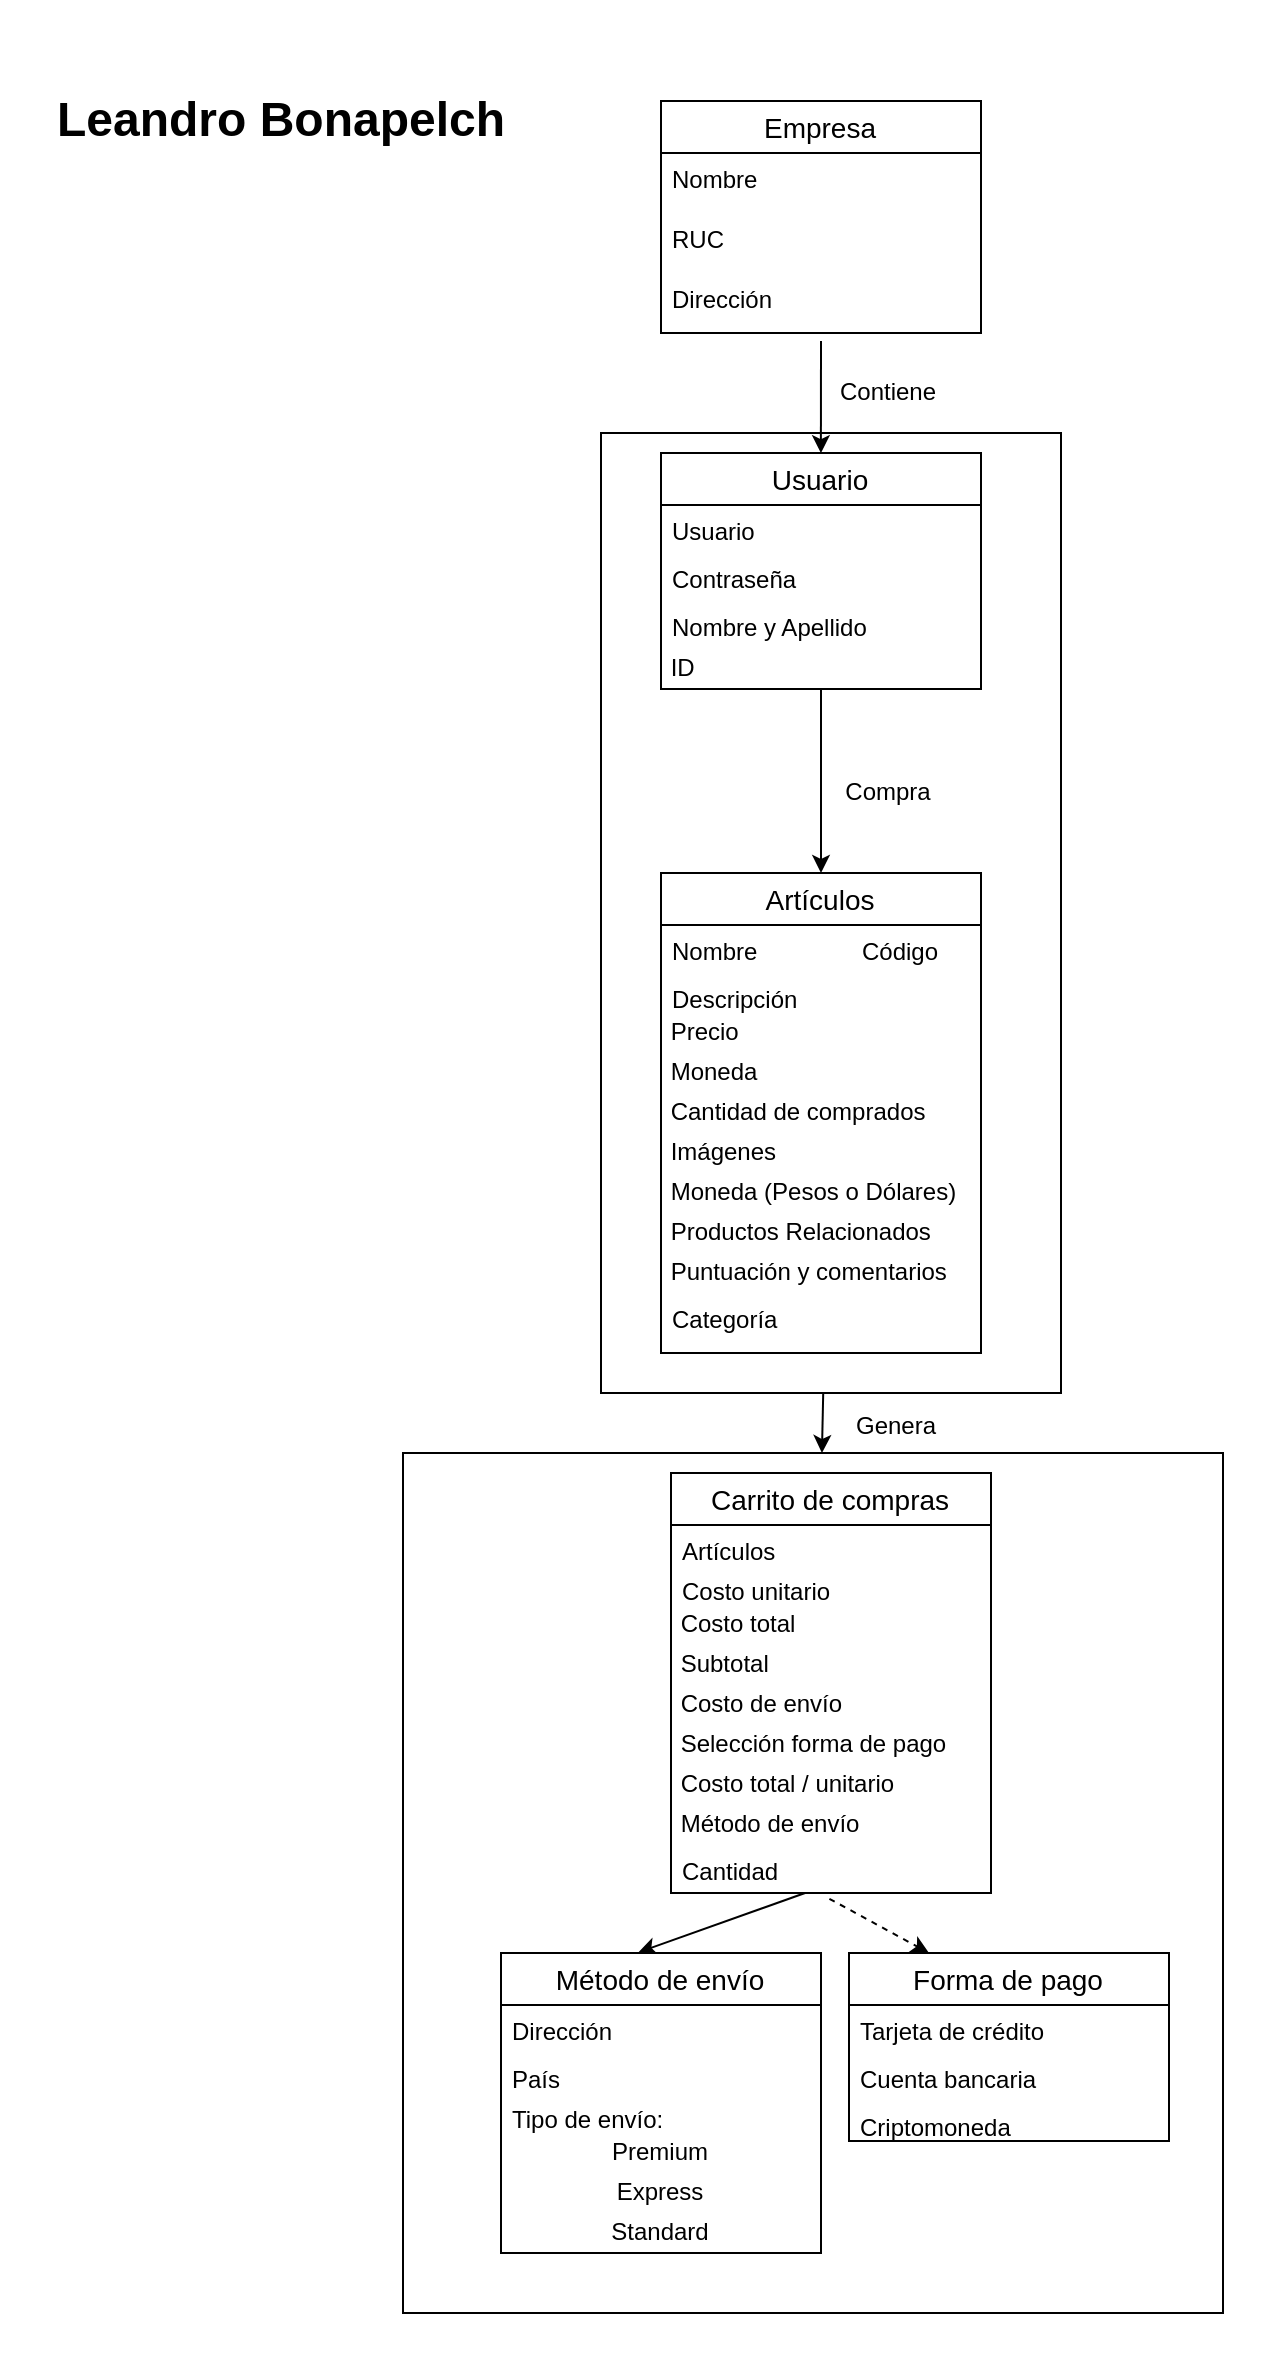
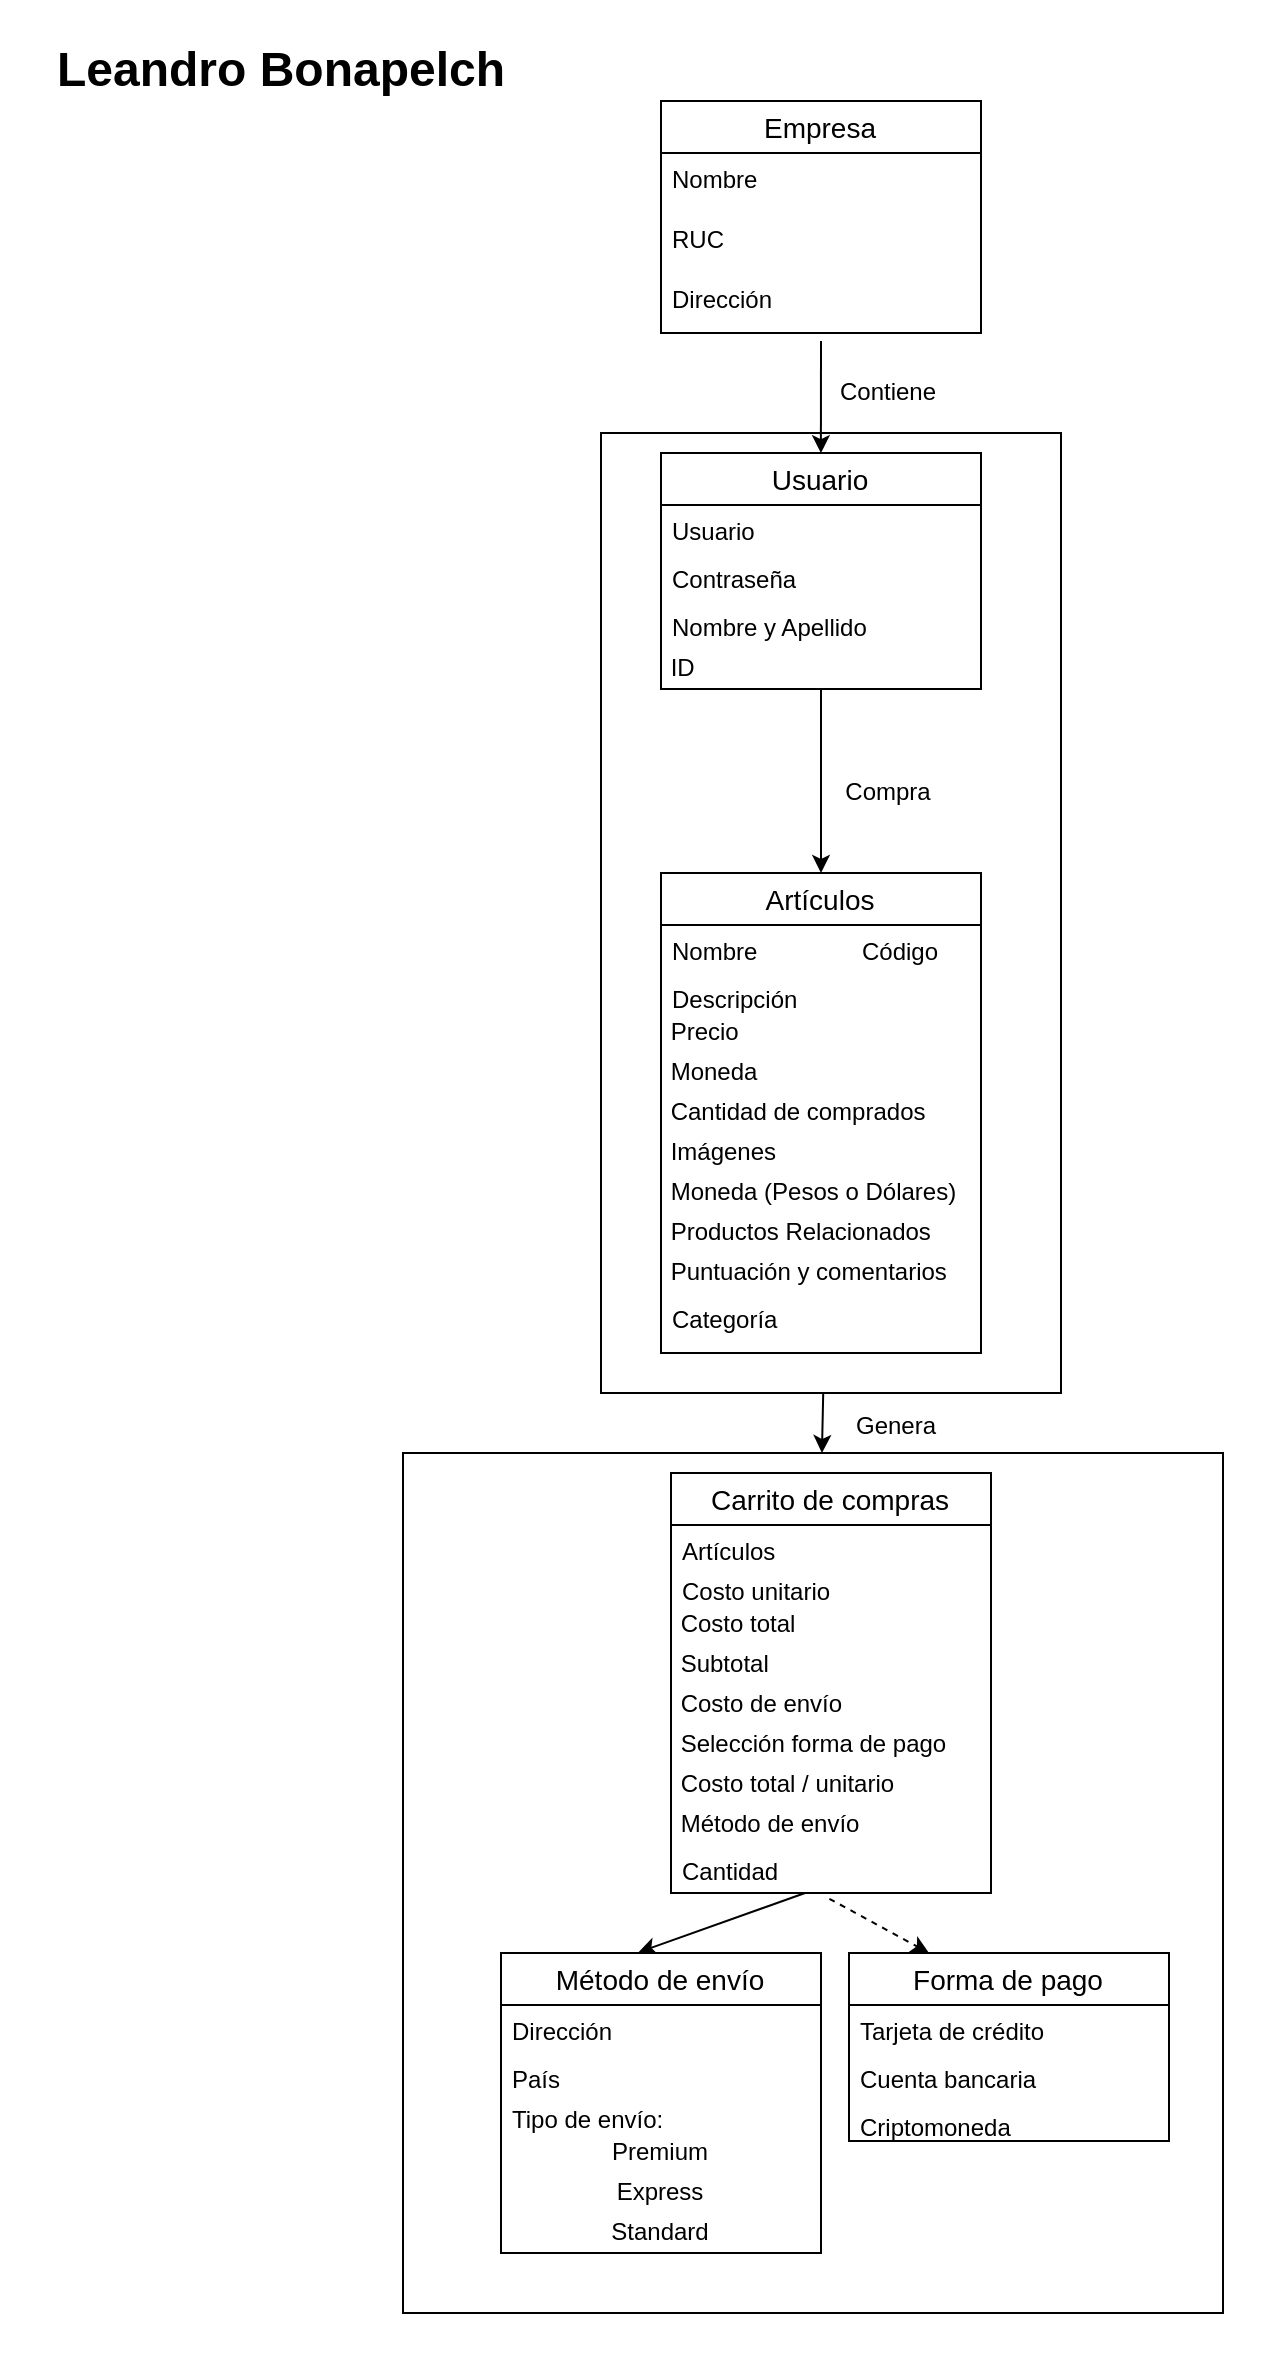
- <mxCell id="55" value="Leandro Bonapelch" style="text;strokeColor=none;fillColor=none;html=1;fontSize=24;fontStyle=1;verticalAlign=middle;align=center;" vertex="1" parent="1"><mxGeometry x="20" y="45" width="240" height="30" as="geometry" /></mxCell>
+ <mxCell id="55" value="Leandro Bonapelch" style="text;strokeColor=none;fillColor=none;html=1;fontSize=24;fontStyle=1;verticalAlign=middle;align=center;" vertex="1" parent="1"><mxGeometry x="20" y="20" width="240" height="30" as="geometry" /></mxCell>
